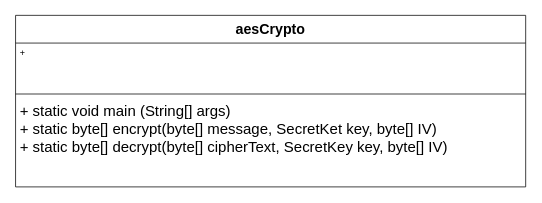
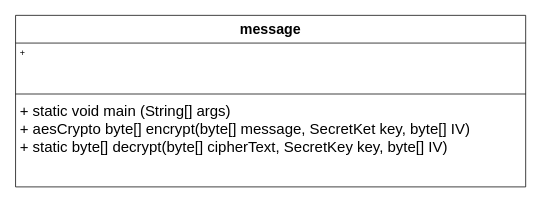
- <mxCell value="aesCrypto" id="2" parent="1" style="swimlane;fontStyle=1;align=center;verticalAlign=top;childLayout=stackLayout;horizontal=1;startSize=37;horizontalStack=0;resizeParent=1;resizeParentMax=0;resizeLast=0;collapsible=1;marginBottom=0;fontSize=19;" vertex="1"><mxGeometry width="681" height="229" as="geometry" y="20" x="20" /></mxCell>
+ <mxCell value="message" id="2" parent="1" style="swimlane;fontStyle=1;align=center;verticalAlign=top;childLayout=stackLayout;horizontal=1;startSize=37;horizontalStack=0;resizeParent=1;resizeParentMax=0;resizeLast=0;collapsible=1;marginBottom=0;fontSize=19;" vertex="1"><mxGeometry width="681" height="229" as="geometry" y="20" x="20" /></mxCell>
- <mxCell value="+ static void main (String[] args)&#10;+ static byte[] encrypt(byte[] message, SecretKet key, byte[] IV)&#10;+ static byte[] decrypt(byte[] cipherText, SecretKey key, byte[] IV)" id="5" parent="2" style="text;strokeColor=none;fillColor=none;align=left;verticalAlign=top;spacingLeft=4;spacingRight=4;overflow=hidden;rotatable=0;points=[[0,0.5],[1,0.5]];portConstraint=eastwest;fontSize=20;strokeWidth=2;perimeterSpacing=6;" vertex="1"><mxGeometry width="681" height="120" as="geometry" y="109" /></mxCell>
+ <mxCell value="+ static void main (String[] args)&#10;+ aesCrypto byte[] encrypt(byte[] message, SecretKet key, byte[] IV)&#10;+ static byte[] decrypt(byte[] cipherText, SecretKey key, byte[] IV)" id="5" parent="2" style="text;strokeColor=none;fillColor=none;align=left;verticalAlign=top;spacingLeft=4;spacingRight=4;overflow=hidden;rotatable=0;points=[[0,0.5],[1,0.5]];portConstraint=eastwest;fontSize=20;strokeWidth=2;perimeterSpacing=6;" vertex="1"><mxGeometry width="681" height="120" as="geometry" y="109" /></mxCell>
